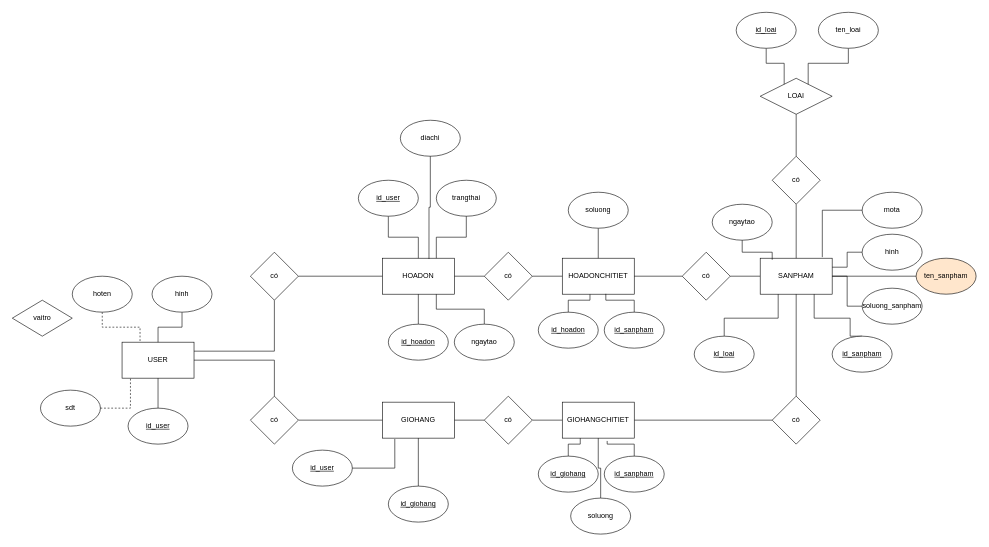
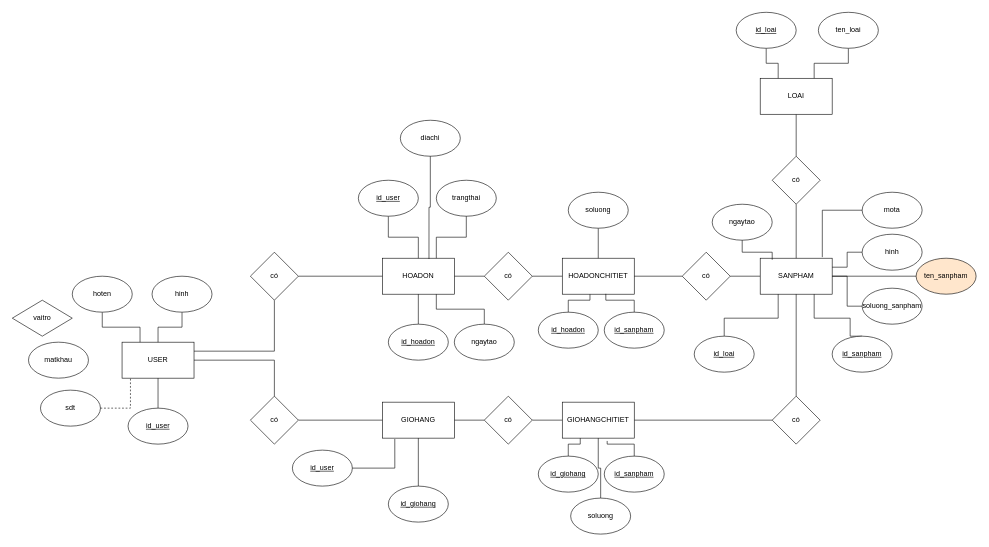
- <mxCell id="6" value="LOAI" style="rhombus;whiteSpace=wrap;html=1;" parent="1" vertex="1"><mxGeometry x="1267" y="130" width="120" height="60" as="geometry" /></mxCell>
+ <mxCell id="6" value="LOAI" style="rounded=0;whiteSpace=wrap;html=1;" parent="1" vertex="1"><mxGeometry x="1267" y="130" width="120" height="60" as="geometry" /></mxCell>
- <mxCell id="71" style="edgeStyle=orthogonalEdgeStyle;rounded=0;orthogonalLoop=1;jettySize=auto;html=1;entryX=0.25;entryY=0;entryDx=0;entryDy=0;endArrow=none;endFill=0;dashed=1;" parent="1" source="72" target="4" edge="1"><mxGeometry relative="1" as="geometry" /></mxCell>
+ <mxCell id="71" style="edgeStyle=orthogonalEdgeStyle;rounded=0;orthogonalLoop=1;jettySize=auto;html=1;entryX=0.25;entryY=0;entryDx=0;entryDy=0;endArrow=none;endFill=0;" parent="1" source="72" target="4" edge="1"><mxGeometry relative="1" as="geometry" /></mxCell>
+ <mxCell id="70" value="matkhau" style="ellipse;whiteSpace=wrap;html=1;" parent="1" vertex="1"><mxGeometry x="47" y="570" width="100" height="60" as="geometry" /></mxCell>
